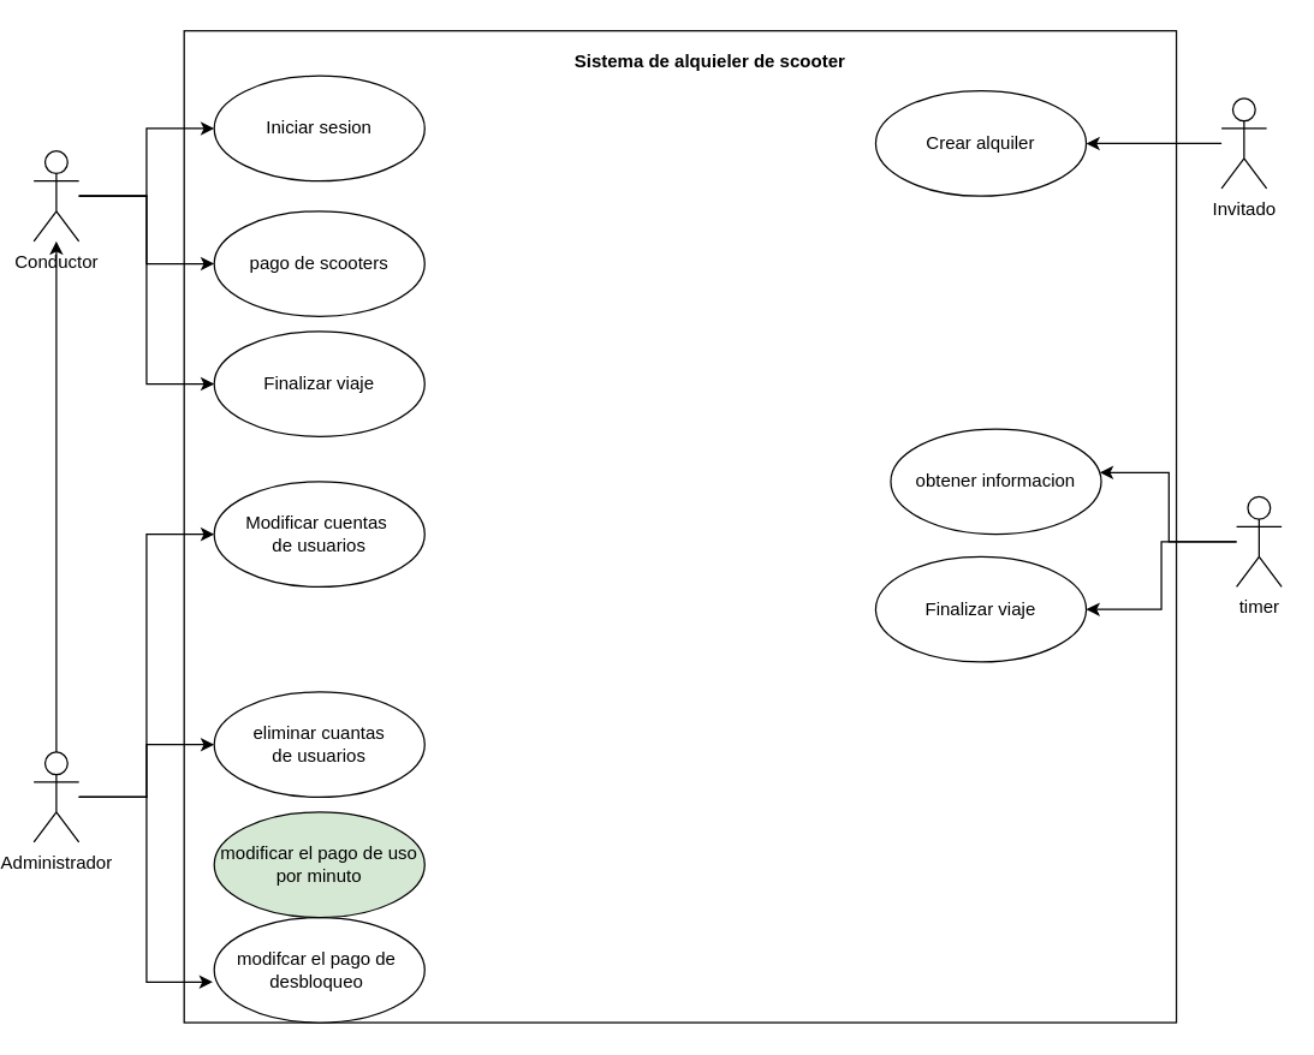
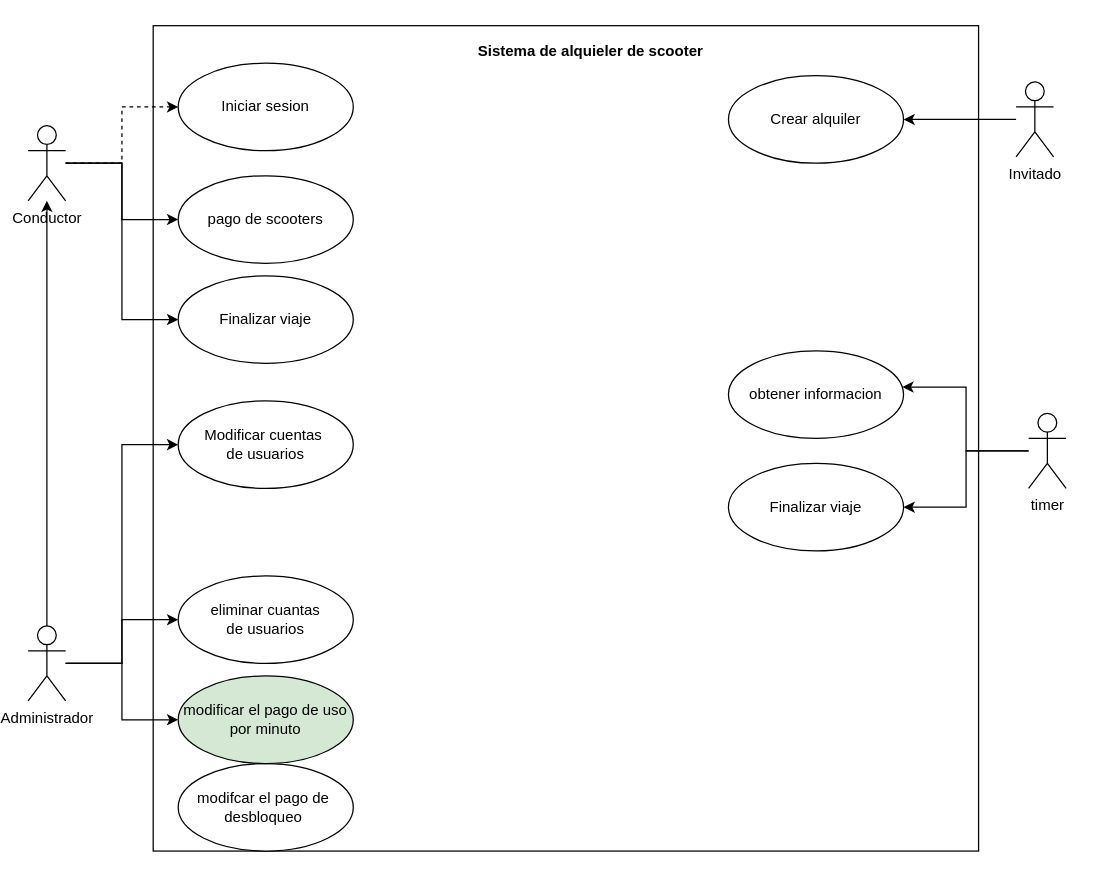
- <mxCell id="6" style="edgeStyle=orthogonalEdgeStyle;rounded=0;orthogonalLoop=1;jettySize=auto;html=1;" edge="1" parent="1" source="8" target="16"><mxGeometry relative="1" as="geometry" /></mxCell>
+ <mxCell id="6" style="edgeStyle=orthogonalEdgeStyle;rounded=0;orthogonalLoop=1;jettySize=auto;html=1;dashed=1;" edge="1" parent="1" source="8" target="16"><mxGeometry relative="1" as="geometry" /></mxCell>
- <mxCell id="23" value="obtener informacion" style="ellipse;whiteSpace=wrap;html=1;" vertex="1" parent="1"><mxGeometry x="590" y="285" width="140" height="70" as="geometry" /></mxCell>
+ <mxCell id="23" value="obtener informacion" style="ellipse;whiteSpace=wrap;html=1;" vertex="1" parent="1"><mxGeometry x="580" y="280" width="140" height="70" as="geometry" /></mxCell>
- <mxCell id="13" style="edgeStyle=orthogonalEdgeStyle;rounded=0;orthogonalLoop=1;jettySize=auto;html=1;entryX=-0.007;entryY=0.614;entryDx=0;entryDy=0;entryPerimeter=0;" edge="1" parent="1" source="14" target="20"><mxGeometry relative="1" as="geometry" /></mxCell>
+ <mxCell id="13" style="edgeStyle=orthogonalEdgeStyle;rounded=0;orthogonalLoop=1;jettySize=auto;html=1;" edge="1" parent="1" source="14" target="21"><mxGeometry relative="1" as="geometry" /></mxCell>
